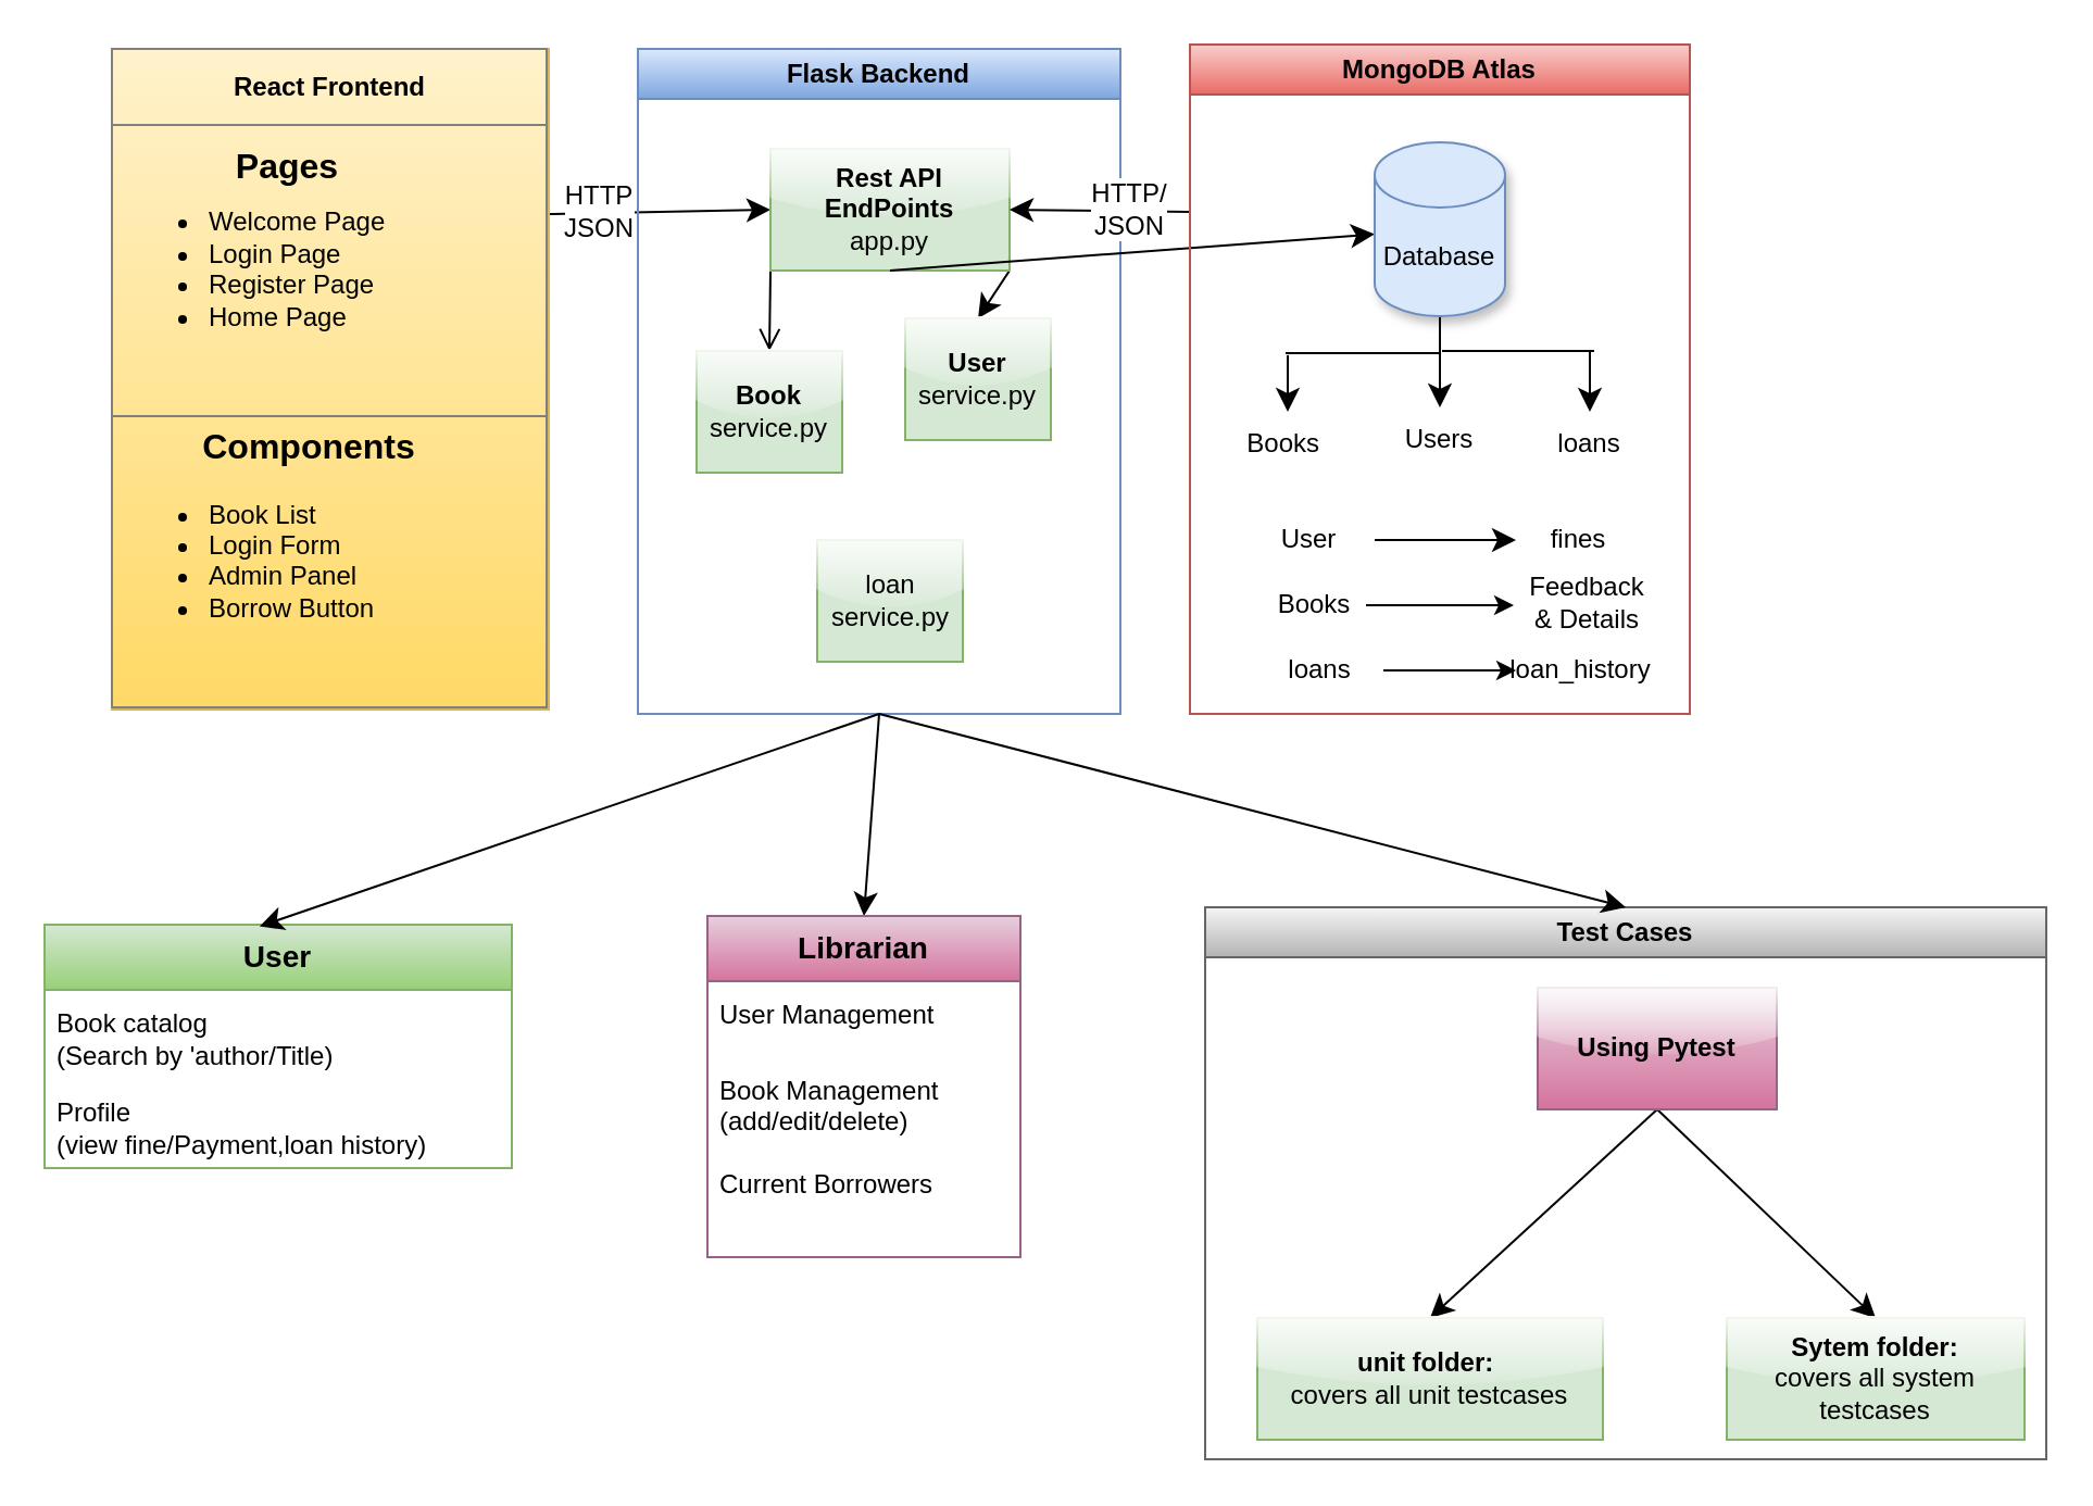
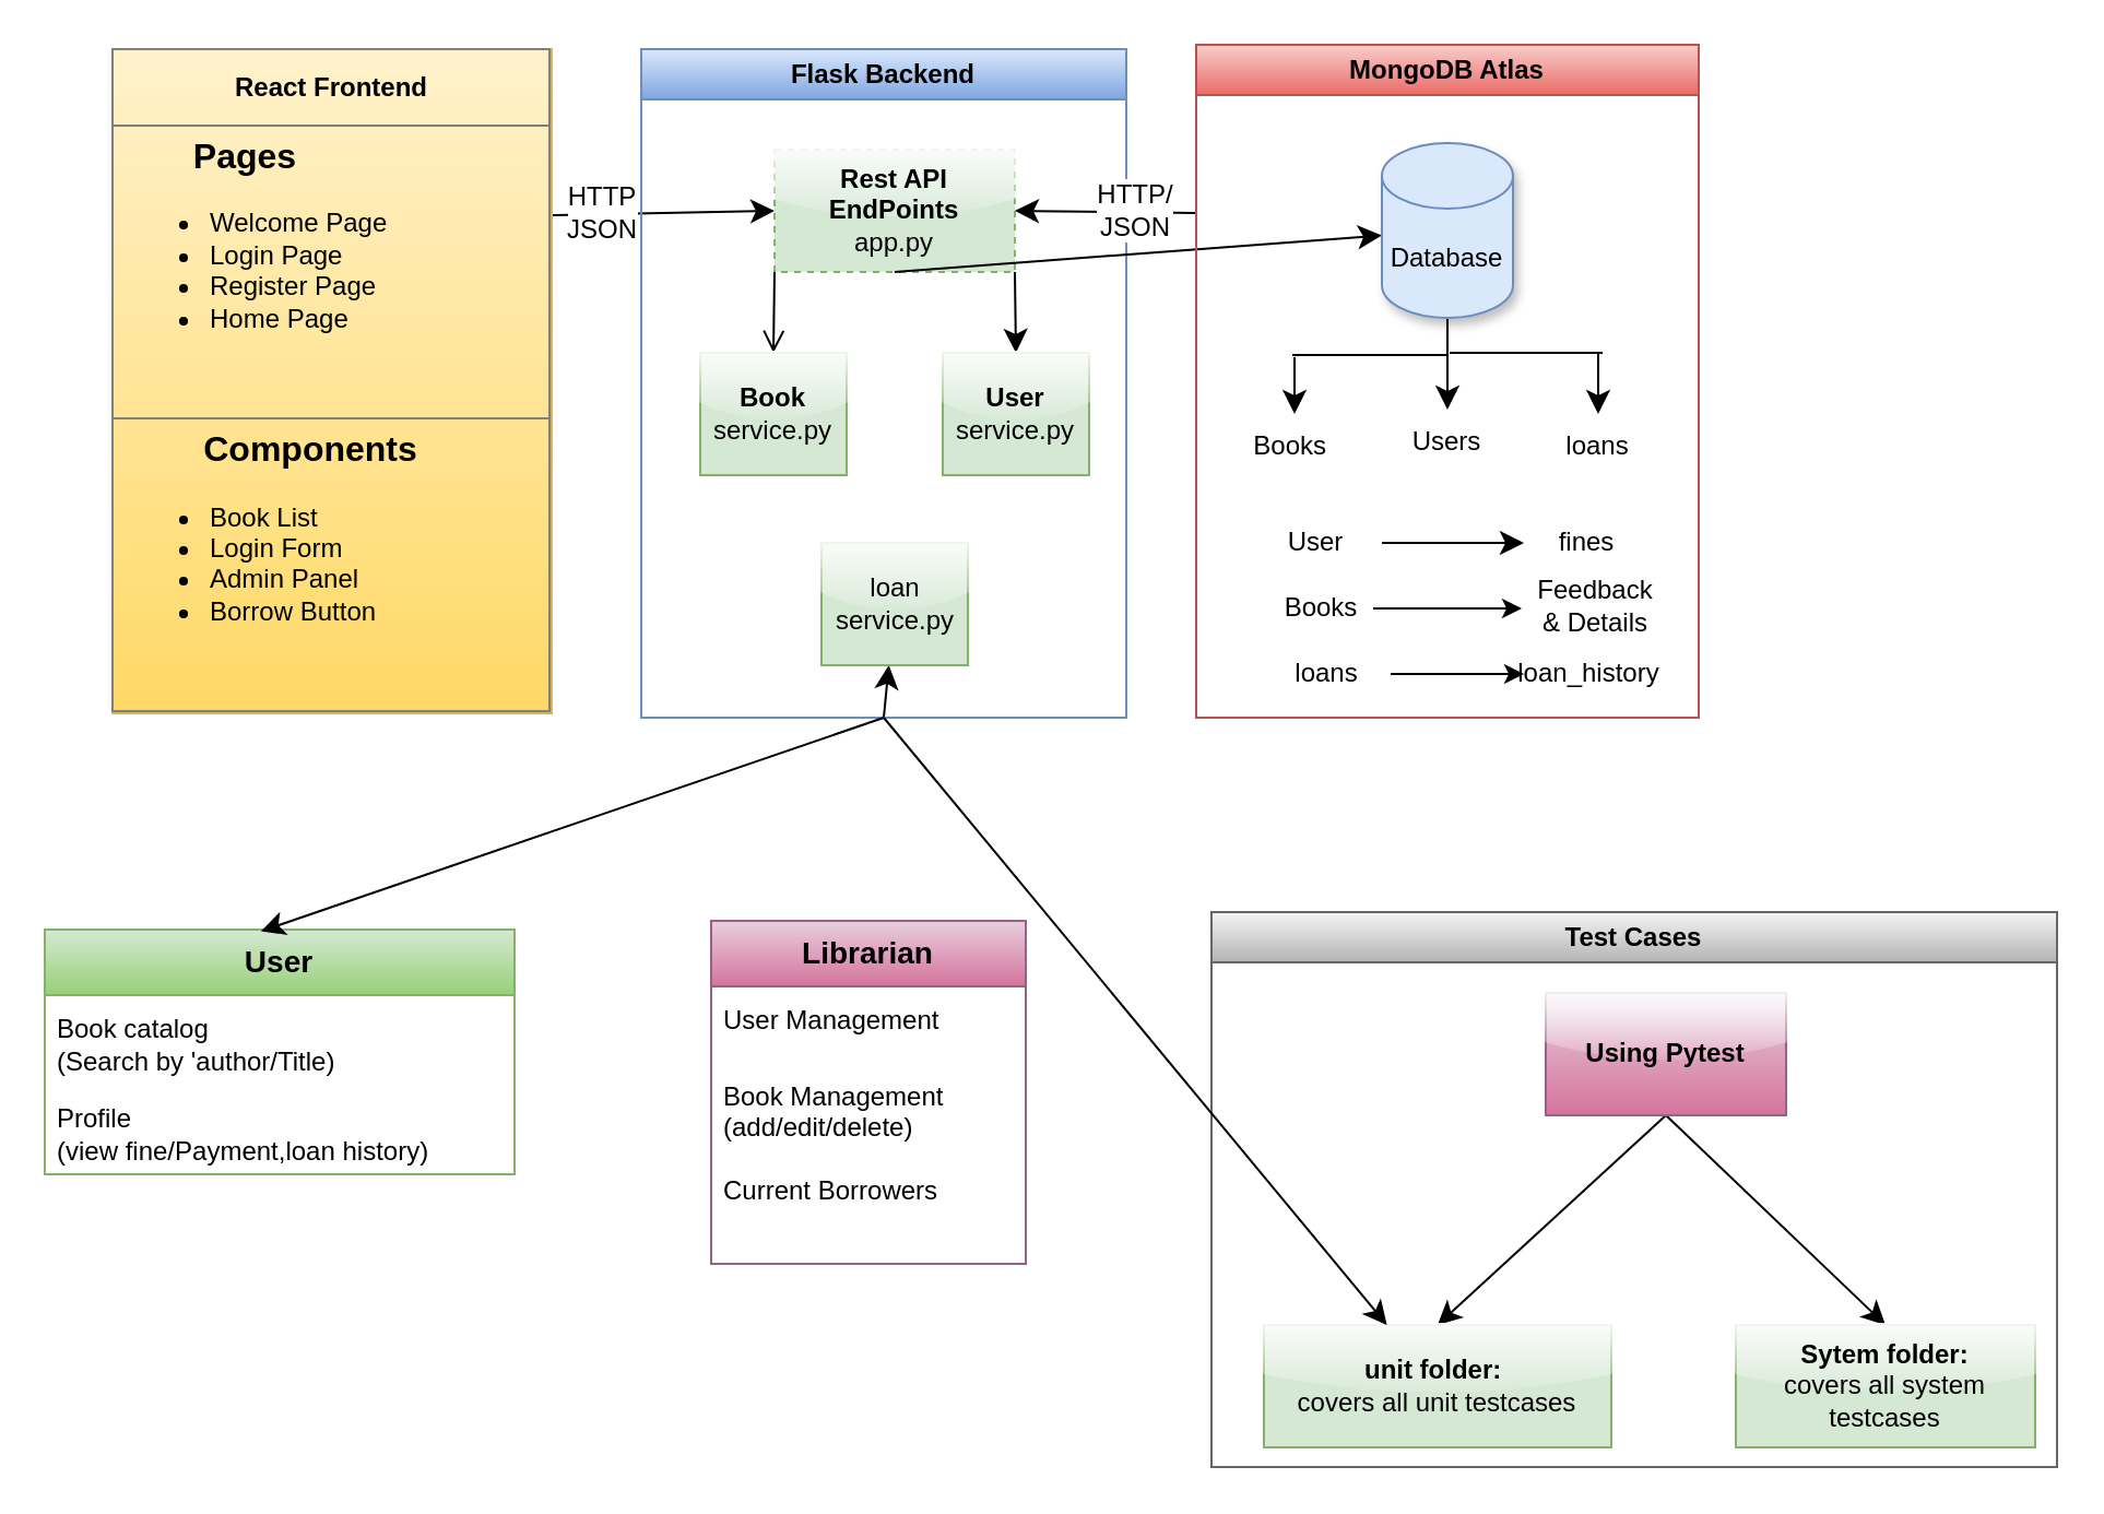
- <mxCell id="5" value="&lt;b&gt;Pages&lt;/b&gt;" style="text;strokeColor=none;fillColor=none;html=1;align=center;verticalAlign=middle;whiteSpace=wrap;rounded=0;fontSize=16;" parent="1" vertex="1"><mxGeometry x="102" y="61" width="60" height="30" as="geometry" /></mxCell>
+ <mxCell id="5" value="&lt;b&gt;Pages&lt;/b&gt;" style="text;strokeColor=none;fillColor=none;html=1;align=center;verticalAlign=middle;whiteSpace=wrap;rounded=0;fontSize=16;" parent="1" vertex="1"><mxGeometry x="82" y="56" width="60" height="30" as="geometry" /></mxCell>
- <mxCell id="11" value="&lt;b&gt;Rest API EndPoints&lt;/b&gt;&lt;div&gt;app.py&lt;/div&gt;" style="rounded=0;whiteSpace=wrap;html=1;fillColor=#d5e8d4;strokeColor=#82b366;glass=1;" parent="8" vertex="1"><mxGeometry x="61" y="46" width="110" height="56" as="geometry" /></mxCell>
+ <mxCell id="11" value="&lt;b&gt;Rest API EndPoints&lt;/b&gt;&lt;div&gt;app.py&lt;/div&gt;" style="rounded=0;whiteSpace=wrap;html=1;fillColor=#d5e8d4;strokeColor=#82b366;glass=1;dashed=1;" parent="8" vertex="1"><mxGeometry x="61" y="46" width="110" height="56" as="geometry" /></mxCell>
- <mxCell id="12" value="&lt;b&gt;User&lt;/b&gt;&lt;div&gt;service.py&lt;/div&gt;" style="rounded=0;whiteSpace=wrap;html=1;fillColor=#d5e8d4;strokeColor=#82b366;glass=1;" parent="8" vertex="1"><mxGeometry x="123" y="124" width="67" height="56" as="geometry" /></mxCell>
+ <mxCell id="12" value="&lt;b&gt;User&lt;/b&gt;&lt;div&gt;service.py&lt;/div&gt;" style="rounded=0;whiteSpace=wrap;html=1;fillColor=#d5e8d4;strokeColor=#82b366;glass=1;" parent="8" vertex="1"><mxGeometry x="138" y="139" width="67" height="56" as="geometry" /></mxCell>
- <mxCell id="7" style="edgeStyle=none;curved=1;rounded=0;orthogonalLoop=1;jettySize=auto;html=1;exitX=0.5;exitY=1;exitDx=0;exitDy=0;fontSize=12;startSize=8;endSize=8;entryX=0.5;entryY=0;entryDx=0;entryDy=0;" parent="1" source="8" target="39" edge="1"><mxGeometry relative="1" as="geometry"><mxPoint x="404.176" y="380.177" as="targetPoint" /></mxGeometry></mxCell>
+ <mxCell id="7" style="edgeStyle=none;curved=1;rounded=0;orthogonalLoop=1;jettySize=auto;html=1;exitX=0.5;exitY=1;exitDx=0;exitDy=0;fontSize=12;startSize=8;endSize=8;" parent="1" source="8" target="14" edge="1"><mxGeometry relative="1" as="geometry"><mxPoint x="404.176" y="380.177" as="targetPoint" /></mxGeometry></mxCell>
- <mxCell id="50" style="edgeStyle=none;curved=1;rounded=0;orthogonalLoop=1;jettySize=auto;html=1;exitX=0.5;exitY=1;exitDx=0;exitDy=0;entryX=0.5;entryY=0;entryDx=0;entryDy=0;fontSize=12;startSize=8;endSize=8;" edge="1" parent="1" source="8" target="44"><mxGeometry relative="1" as="geometry"><mxPoint x="743" y="341" as="sourcePoint" /><mxPoint x="458" y="439" as="targetPoint" /></mxGeometry></mxCell>
+ <mxCell id="50" style="edgeStyle=none;curved=1;rounded=0;orthogonalLoop=1;jettySize=auto;html=1;exitX=0.5;exitY=1;exitDx=0;exitDy=0;fontSize=12;startSize=8;endSize=8;" edge="1" parent="1" source="8" target="49"><mxGeometry relative="1" as="geometry"><mxPoint x="743" y="341" as="sourcePoint" /><mxPoint x="458" y="439" as="targetPoint" /></mxGeometry></mxCell>
